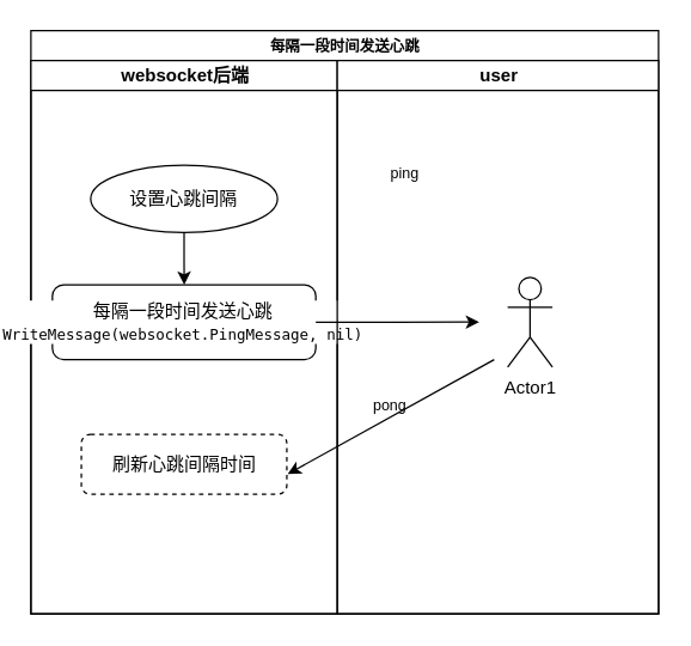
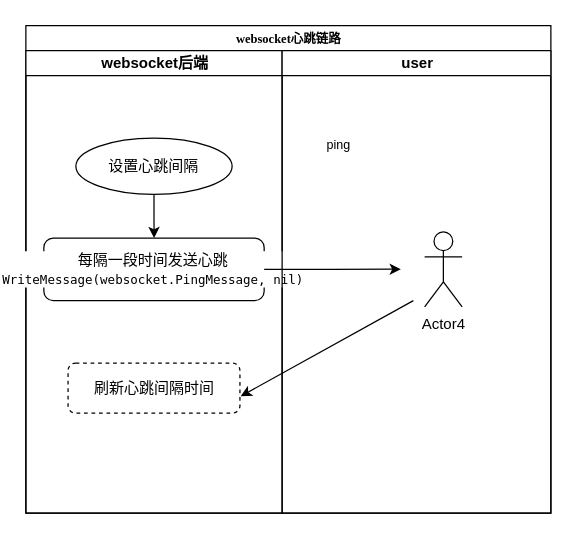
- <mxCell id="2" value="&lt;font style=&quot;font-size: 10px&quot;&gt;每隔一段时间发送心跳&lt;/font&gt;" style="swimlane;html=1;childLayout=stackLayout;startSize=20;rounded=0;shadow=0;labelBackgroundColor=none;strokeWidth=1;fontFamily=Verdana;fontSize=8;align=center;" parent="1" vertex="1"><mxGeometry x="20" y="20" width="420" height="390" as="geometry" /></mxCell>
+ <mxCell id="2" value="&lt;font style=&quot;font-size: 10px&quot;&gt;websocket心跳链路&lt;/font&gt;" style="swimlane;html=1;childLayout=stackLayout;startSize=20;rounded=0;shadow=0;labelBackgroundColor=none;strokeWidth=1;fontFamily=Verdana;fontSize=8;align=center;" parent="1" vertex="1"><mxGeometry x="20" y="20" width="420" height="390" as="geometry" /></mxCell>
- <mxCell id="9" value="Actor1" style="shape=umlActor;verticalLabelPosition=bottom;verticalAlign=top;html=1;outlineConnect=0;" parent="8" vertex="1"><mxGeometry x="114" y="145" width="30" height="60" as="geometry" /></mxCell>
+ <mxCell id="9" value="Actor4" style="shape=umlActor;verticalLabelPosition=bottom;verticalAlign=top;html=1;outlineConnect=0;" parent="8" vertex="1"><mxGeometry x="114" y="145" width="30" height="60" as="geometry" /></mxCell>
- <mxCell id="11" value="pong" style="text;html=1;align=center;verticalAlign=middle;resizable=0;points=[];autosize=1;strokeColor=none;fillColor=none;fontSize=10;" vertex="1" parent="8"><mxGeometry x="15" y="220" width="40" height="20" as="geometry" /></mxCell>
